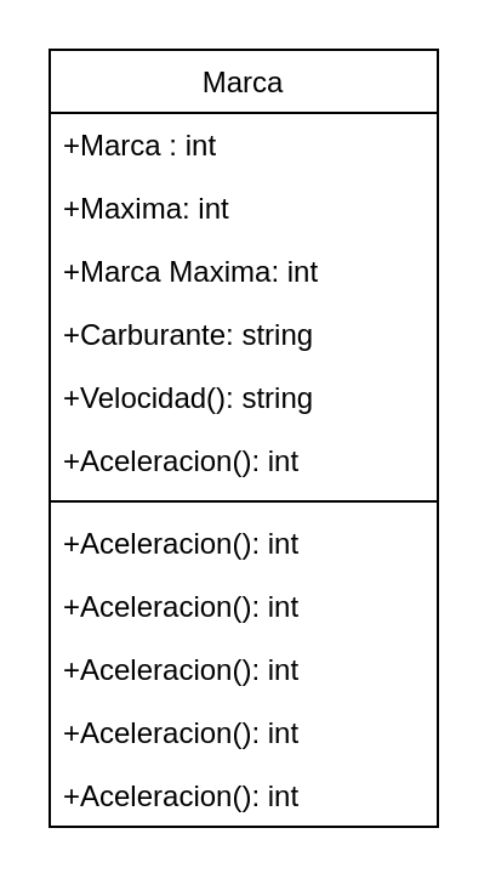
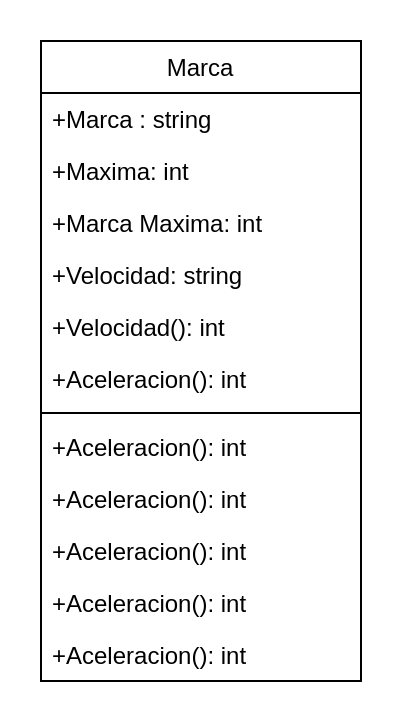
- <mxCell id="3" value="+Marca : int" style="text;align=left;verticalAlign=top;spacingLeft=4;spacingRight=4;overflow=hidden;rotatable=0;points=[[0,0.5],[1,0.5]];portConstraint=eastwest;" vertex="1" parent="2"><mxGeometry y="26" width="160" height="26" as="geometry" /></mxCell>
+ <mxCell id="3" value="+Marca : string" style="text;align=left;verticalAlign=top;spacingLeft=4;spacingRight=4;overflow=hidden;rotatable=0;points=[[0,0.5],[1,0.5]];portConstraint=eastwest;" vertex="1" parent="2"><mxGeometry y="26" width="160" height="26" as="geometry" /></mxCell>
- <mxCell id="6" value="+Carburante: string" style="text;align=left;verticalAlign=top;spacingLeft=4;spacingRight=4;overflow=hidden;rotatable=0;points=[[0,0.5],[1,0.5]];portConstraint=eastwest;rounded=0;shadow=0;html=0;" vertex="1" parent="2"><mxGeometry y="104" width="160" height="26" as="geometry" /></mxCell>
+ <mxCell id="6" value="+Velocidad: string" style="text;align=left;verticalAlign=top;spacingLeft=4;spacingRight=4;overflow=hidden;rotatable=0;points=[[0,0.5],[1,0.5]];portConstraint=eastwest;rounded=0;shadow=0;html=0;" vertex="1" parent="2"><mxGeometry y="104" width="160" height="26" as="geometry" /></mxCell>
- <mxCell id="7" value="+Velocidad(): string" style="text;align=left;verticalAlign=top;spacingLeft=4;spacingRight=4;overflow=hidden;rotatable=0;points=[[0,0.5],[1,0.5]];portConstraint=eastwest;" vertex="1" parent="2"><mxGeometry y="130" width="160" height="26" as="geometry" /></mxCell>
+ <mxCell id="7" value="+Velocidad(): int" style="text;align=left;verticalAlign=top;spacingLeft=4;spacingRight=4;overflow=hidden;rotatable=0;points=[[0,0.5],[1,0.5]];portConstraint=eastwest;" vertex="1" parent="2"><mxGeometry y="130" width="160" height="26" as="geometry" /></mxCell>
